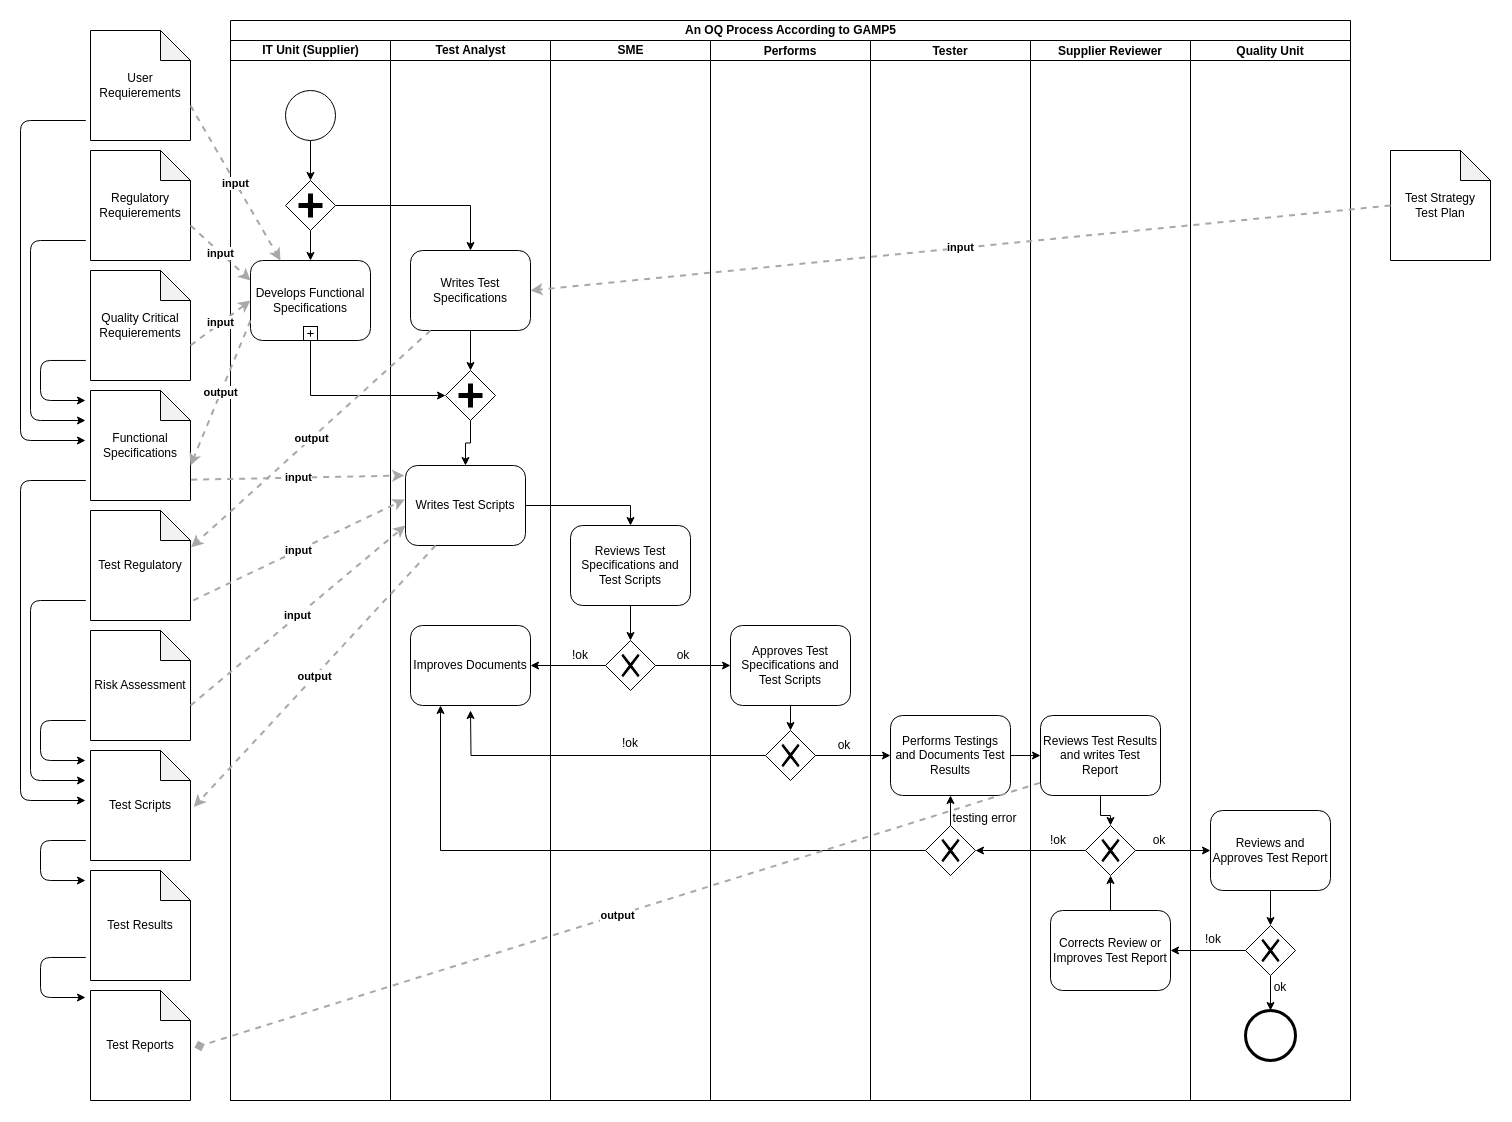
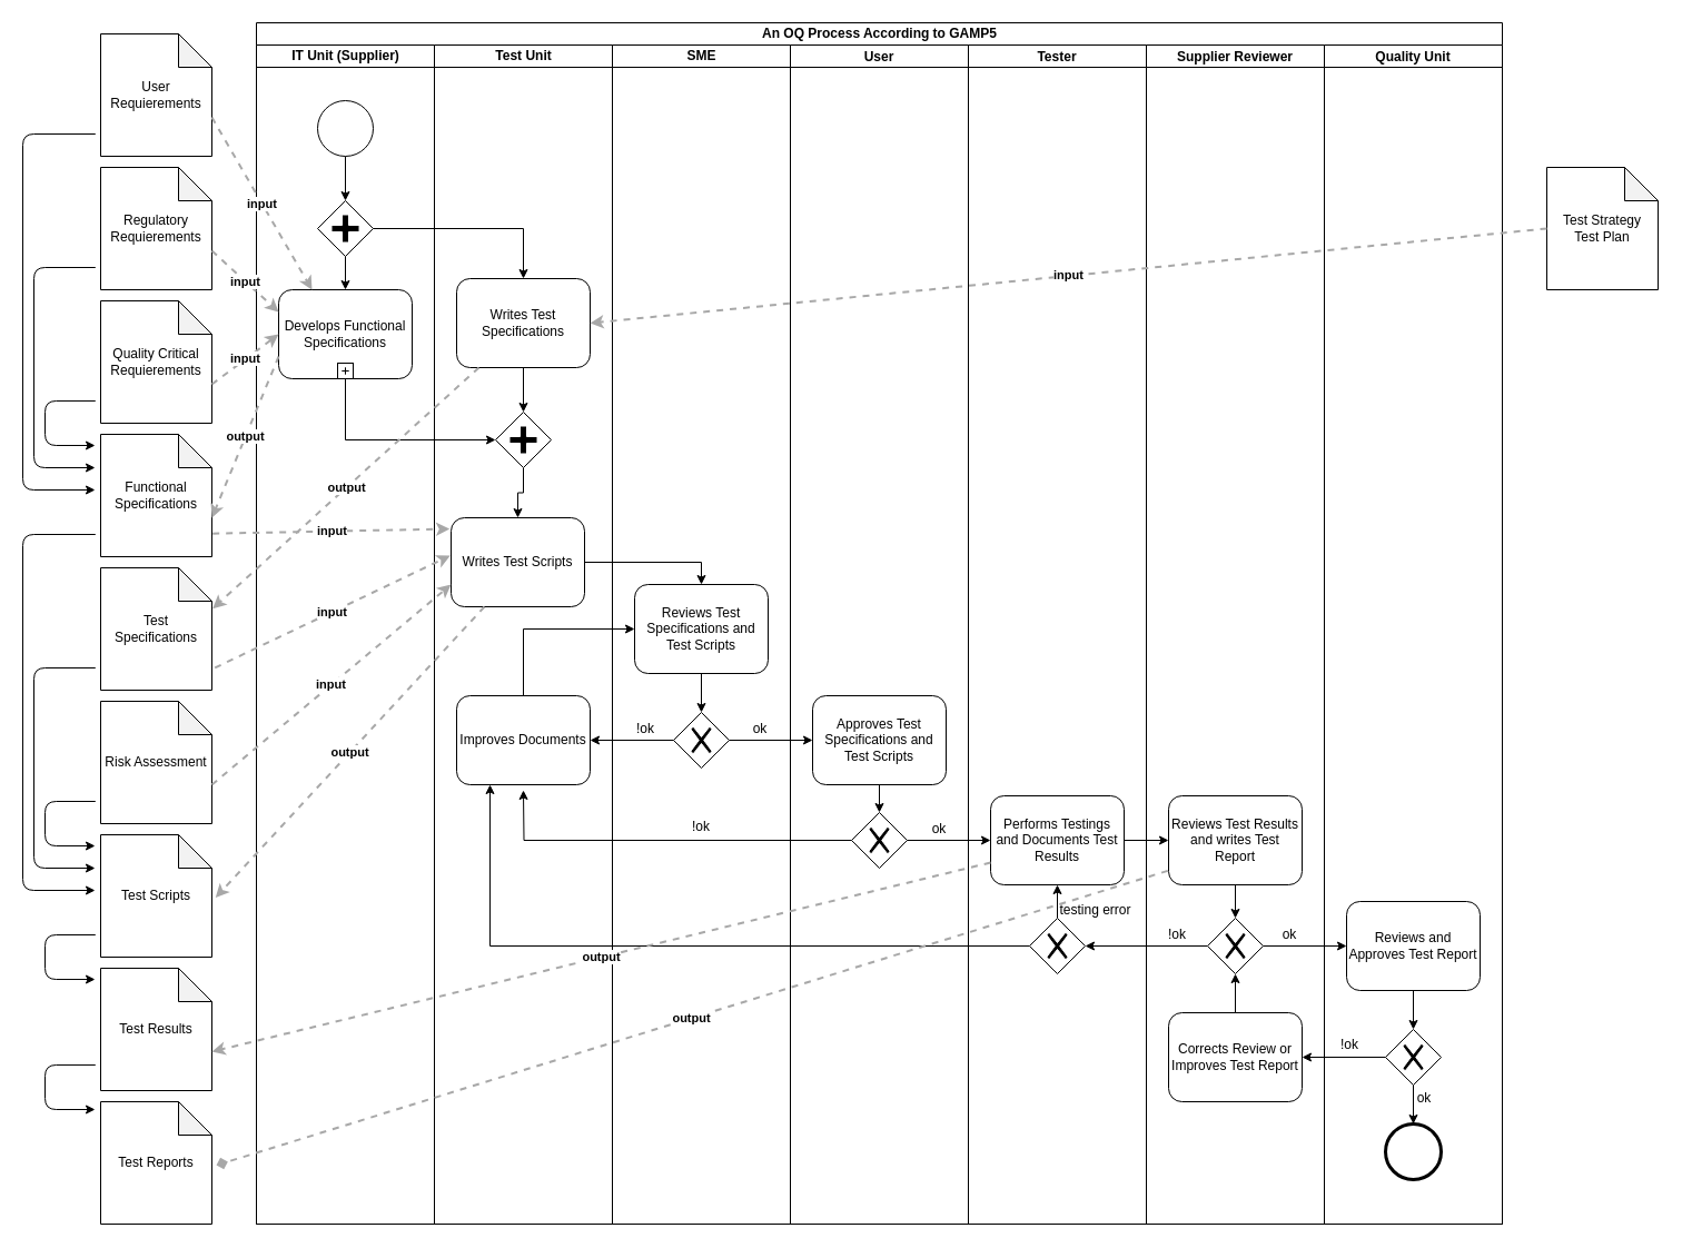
- <mxCell id="10" value="Test Analyst" style="swimlane;html=1;startSize=20;" parent="2" vertex="1"><mxGeometry x="160" y="20" width="160" height="1060" as="geometry" /></mxCell>
+ <mxCell id="10" value="Test Unit" style="swimlane;html=1;startSize=20;" parent="2" vertex="1"><mxGeometry x="160" y="20" width="160" height="1060" as="geometry" /></mxCell>
- <mxCell id="24" value="Performs" style="swimlane;startSize=20;" parent="2" vertex="1"><mxGeometry x="480" y="20" width="160" height="1060" as="geometry" /></mxCell>
+ <mxCell id="24" value="User" style="swimlane;startSize=20;" parent="2" vertex="1"><mxGeometry x="480" y="20" width="160" height="1060" as="geometry" /></mxCell>
- <mxCell id="63" value="Test Regulatory" style="shape=note;whiteSpace=wrap;html=1;backgroundOutline=1;darkOpacity=0.05;" parent="1" vertex="1"><mxGeometry x="90" y="510" width="100" height="110" as="geometry" /></mxCell>
+ <mxCell id="63" value="Test Specifications" style="shape=note;whiteSpace=wrap;html=1;backgroundOutline=1;darkOpacity=0.05;" parent="1" vertex="1"><mxGeometry x="90" y="510" width="100" height="110" as="geometry" /></mxCell>
+ <mxCell id="54" style="edgeStyle=orthogonalEdgeStyle;rounded=0;orthogonalLoop=1;jettySize=auto;html=1;entryX=0;entryY=0.5;entryDx=0;entryDy=0;" parent="2" source="16" target="21" edge="1"><mxGeometry relative="1" as="geometry"><Array as="points"><mxPoint x="240" y="545" /></Array></mxGeometry></mxCell>
- <mxCell id="38" value="Reviews Test Results and writes Test Report" style="shape=ext;rounded=1;html=1;whiteSpace=wrap;" parent="34" vertex="1"><mxGeometry x="10" y="675" width="120" height="80" as="geometry" /></mxCell>
+ <mxCell id="38" value="Reviews Test Results and writes Test Report" style="shape=ext;rounded=1;html=1;whiteSpace=wrap;" parent="34" vertex="1"><mxGeometry x="20" y="675" width="120" height="80" as="geometry" /></mxCell>
+ <mxCell id="70" value="&lt;div style=&quot;text-align: left&quot;&gt;&lt;div style=&quot;text-align: center&quot;&gt;&lt;b&gt;output&lt;/b&gt;&lt;/div&gt;&lt;/div&gt;" style="edgeStyle=none;rounded=0;html=1;entryX=0;entryY=0;jettySize=auto;orthogonalLoop=1;strokeColor=#A8A8A8;strokeWidth=2;fontColor=#000000;jumpStyle=none;dashed=1;exitX=0;exitY=0.75;exitDx=0;exitDy=0;entryDx=100;entryDy=75;entryPerimeter=0;" parent="1" source="31" target="65" edge="1"><mxGeometry width="200" relative="1" as="geometry"><mxPoint x="500" y="770" as="sourcePoint" /><mxPoint x="700" y="770" as="targetPoint" /></mxGeometry></mxCell>
